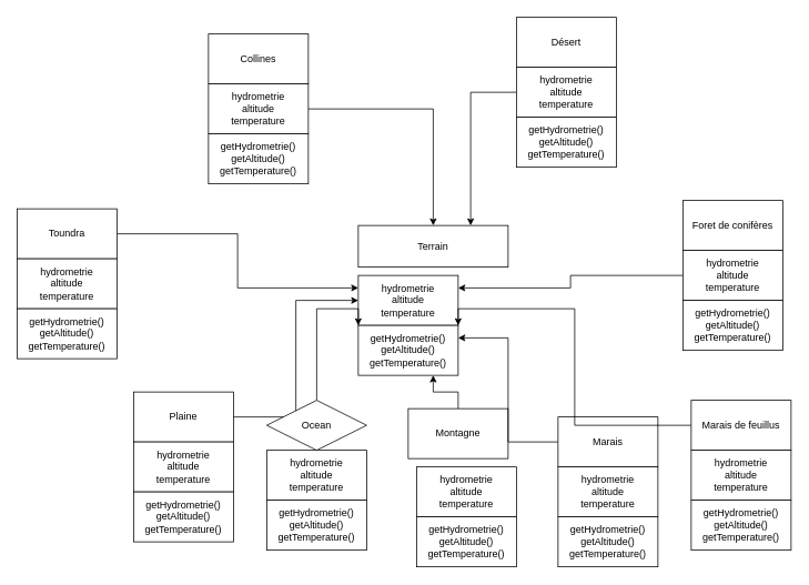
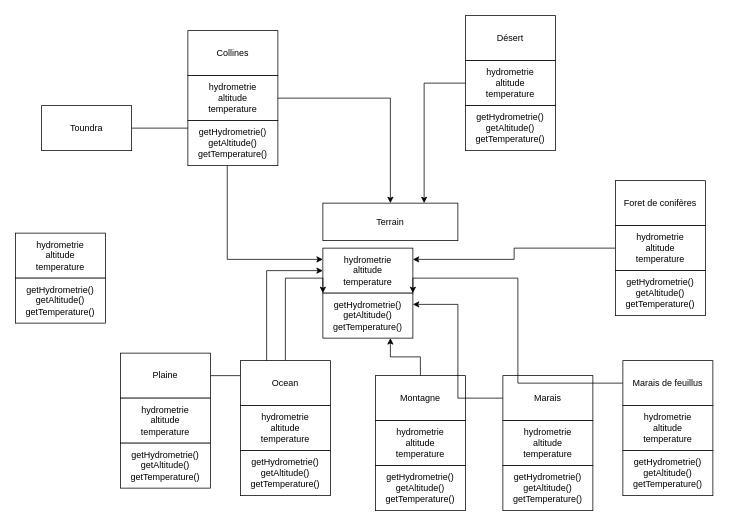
- <mxCell id="26" value="Toundra" style="rounded=0;whiteSpace=wrap;html=1;" vertex="1" parent="1"><mxGeometry x="20" y="250" width="120" height="60" as="geometry" /></mxCell>
+ <mxCell id="26" value="Toundra" style="rounded=0;whiteSpace=wrap;html=1;" vertex="1" parent="1"><mxGeometry x="55" y="140" width="120" height="60" as="geometry" /></mxCell>
- <mxCell id="10" value="Ocean" style="rhombus;whiteSpace=wrap;html=1;" vertex="1" parent="1"><mxGeometry x="320" y="480" width="120" height="60" as="geometry" /></mxCell>
+ <mxCell id="10" value="Ocean" style="rounded=0;whiteSpace=wrap;html=1;" vertex="1" parent="1"><mxGeometry x="320" y="480" width="120" height="60" as="geometry" /></mxCell>
- <mxCell id="14" value="Montagne" style="rounded=0;whiteSpace=wrap;html=1;" vertex="1" parent="1"><mxGeometry x="490" y="490" width="120" height="60" as="geometry" /></mxCell>
+ <mxCell id="14" value="Montagne" style="rounded=0;whiteSpace=wrap;html=1;" vertex="1" parent="1"><mxGeometry x="500" y="500" width="120" height="60" as="geometry" /></mxCell>
